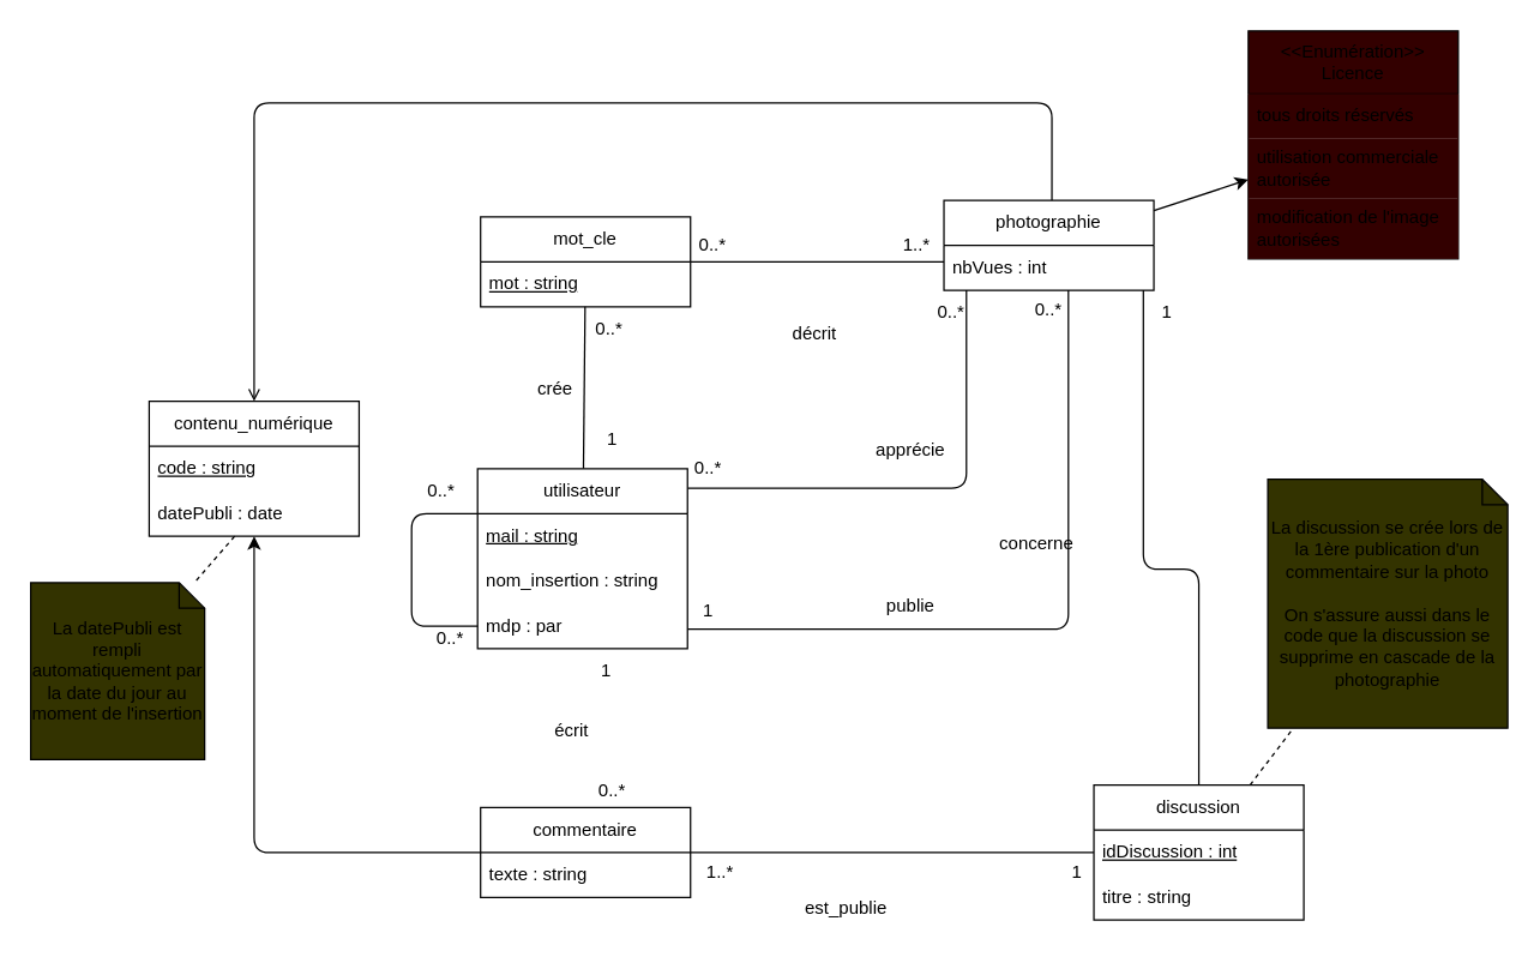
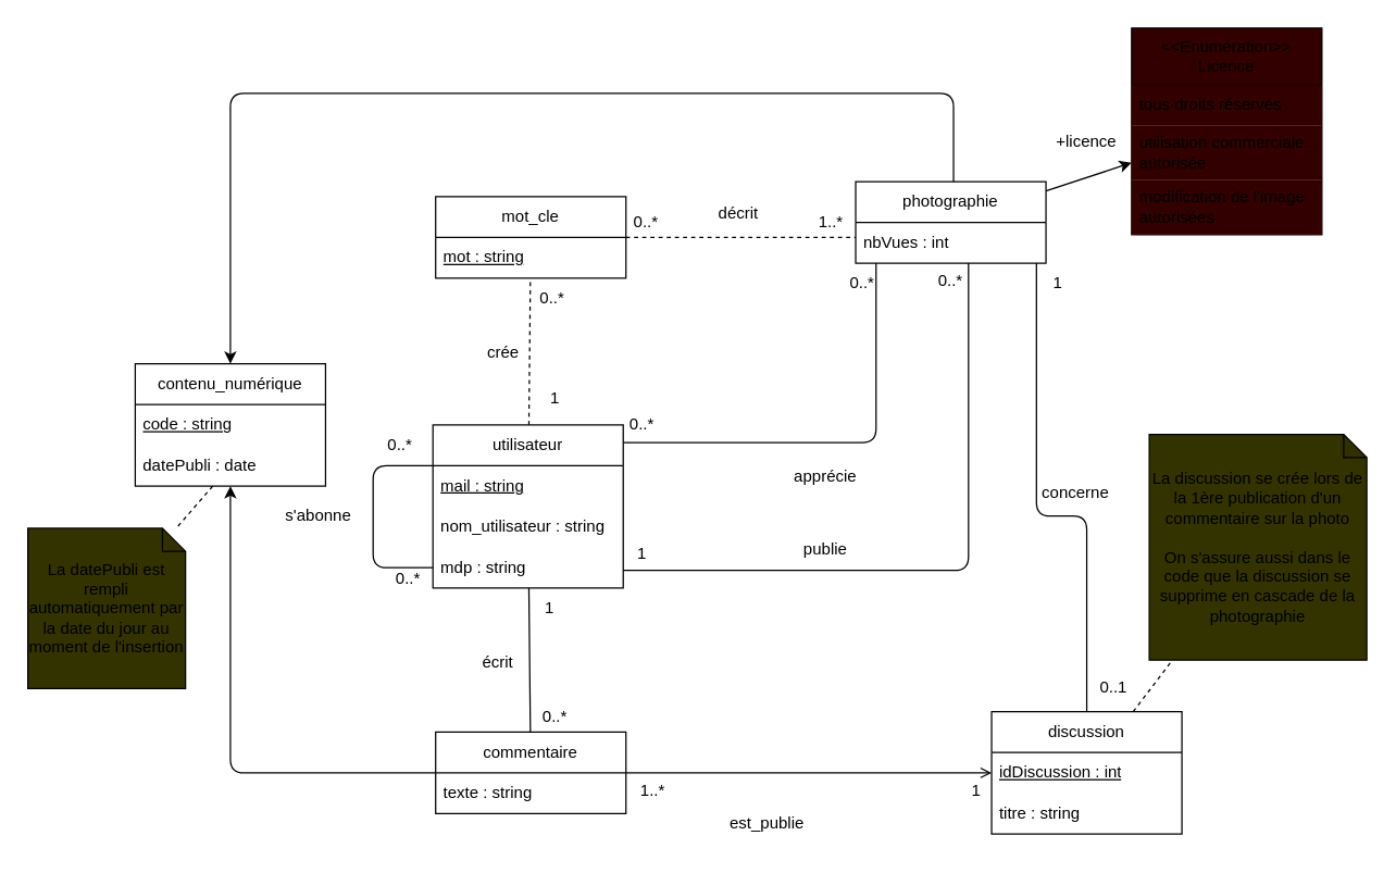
+ <mxCell id="59" value="+licence" style="text;html=1;strokeColor=none;fillColor=none;align=center;verticalAlign=middle;whiteSpace=wrap;rounded=0;shadow=0;glass=0;sketch=0;" parent="1" vertex="1"><mxGeometry x="769" y="89" width="60" height="30" as="geometry" /></mxCell>
- <mxCell id="35" style="edgeStyle=orthogonalEdgeStyle;html=1;endArrow=none;endFill=0;" parent="1" source="13" target="29" edge="1"><mxGeometry relative="1" as="geometry"><Array as="points"><mxPoint x="501" y="174" /><mxPoint x="501" y="174" /></Array></mxGeometry></mxCell>
+ <mxCell id="35" style="edgeStyle=orthogonalEdgeStyle;html=1;endArrow=none;endFill=0;dashed=1;" parent="1" source="13" target="29" edge="1"><mxGeometry relative="1" as="geometry"><Array as="points"><mxPoint x="501" y="174" /><mxPoint x="501" y="174" /></Array></mxGeometry></mxCell>
- <mxCell id="38" value="décrit" style="text;html=1;strokeColor=none;fillColor=none;align=center;verticalAlign=middle;whiteSpace=wrap;rounded=0;" parent="1" vertex="1"><mxGeometry x="513" y="207" width="60" height="30" as="geometry" /></mxCell>
+ <mxCell id="38" value="décrit" style="text;html=1;strokeColor=none;fillColor=none;align=center;verticalAlign=middle;whiteSpace=wrap;rounded=0;" parent="1" vertex="1"><mxGeometry x="513" y="142" width="60" height="30" as="geometry" /></mxCell>
- <mxCell id="2" style="edgeStyle=none;html=1;endArrow=none;endFill=0;" parent="1" source="4" target="12" edge="1"><mxGeometry relative="1" as="geometry" /></mxCell>
+ <mxCell id="2" style="edgeStyle=none;html=1;endArrow=none;endFill=0;dashed=1;" parent="1" source="4" target="12" edge="1"><mxGeometry relative="1" as="geometry" /></mxCell>
- <mxCell id="27" style="edgeStyle=orthogonalEdgeStyle;html=1;endArrow=open;endFill=1;" parent="1" source="29" target="23" edge="1"><mxGeometry relative="1" as="geometry"><Array as="points"><mxPoint x="701" y="68" /><mxPoint x="169" y="68" /></Array></mxGeometry></mxCell>
+ <mxCell id="27" style="edgeStyle=orthogonalEdgeStyle;html=1;endArrow=classic;endFill=1;" parent="1" source="29" target="23" edge="1"><mxGeometry relative="1" as="geometry"><Array as="points"><mxPoint x="701" y="68" /><mxPoint x="169" y="68" /></Array></mxGeometry></mxCell>
- <mxCell id="41" value="apprécie" style="text;html=1;strokeColor=none;fillColor=none;align=center;verticalAlign=middle;whiteSpace=wrap;rounded=0;" parent="1" vertex="1"><mxGeometry x="577" y="285" width="60" height="30" as="geometry" /></mxCell>
+ <mxCell id="41" value="apprécie" style="text;html=1;strokeColor=none;fillColor=none;align=center;verticalAlign=middle;whiteSpace=wrap;rounded=0;" parent="1" vertex="1"><mxGeometry x="577" y="335" width="60" height="30" as="geometry" /></mxCell>
- <mxCell id="50" value="concerne" style="text;html=1;strokeColor=none;fillColor=none;align=center;verticalAlign=middle;whiteSpace=wrap;rounded=0;" parent="1" vertex="1"><mxGeometry x="661" y="347" width="60" height="30" as="geometry" /></mxCell>
+ <mxCell id="50" value="concerne" style="text;html=1;strokeColor=none;fillColor=none;align=center;verticalAlign=middle;whiteSpace=wrap;rounded=0;" parent="1" vertex="1"><mxGeometry x="761" y="347" width="60" height="30" as="geometry" /></mxCell>
+ <mxCell id="9" value="s'abonne" style="text;html=1;strokeColor=none;fillColor=none;align=center;verticalAlign=middle;whiteSpace=wrap;rounded=0;" parent="1" vertex="1"><mxGeometry x="204" y="364" width="60" height="30" as="geometry" /></mxCell>
- <mxCell id="6" value="nom_insertion&amp;nbsp;: string" style="text;strokeColor=none;fillColor=none;align=left;verticalAlign=middle;spacingLeft=4;spacingRight=4;overflow=hidden;points=[[0,0.5],[1,0.5]];portConstraint=eastwest;rotatable=0;whiteSpace=wrap;html=1;" parent="4" vertex="1"><mxGeometry y="60" width="140" height="30" as="geometry" /></mxCell>
+ <mxCell id="6" value="nom_utilisateur&amp;nbsp;: string" style="text;strokeColor=none;fillColor=none;align=left;verticalAlign=middle;spacingLeft=4;spacingRight=4;overflow=hidden;points=[[0,0.5],[1,0.5]];portConstraint=eastwest;rotatable=0;whiteSpace=wrap;html=1;" parent="4" vertex="1"><mxGeometry y="60" width="140" height="30" as="geometry" /></mxCell>
- <mxCell id="7" value="mdp : par" style="text;strokeColor=none;fillColor=none;align=left;verticalAlign=middle;spacingLeft=4;spacingRight=4;overflow=hidden;points=[[0,0.5],[1,0.5]];portConstraint=eastwest;rotatable=0;whiteSpace=wrap;html=1;" parent="4" vertex="1"><mxGeometry y="90" width="140" height="30" as="geometry" /></mxCell>
+ <mxCell id="7" value="mdp : string" style="text;strokeColor=none;fillColor=none;align=left;verticalAlign=middle;spacingLeft=4;spacingRight=4;overflow=hidden;points=[[0,0.5],[1,0.5]];portConstraint=eastwest;rotatable=0;whiteSpace=wrap;html=1;" parent="4" vertex="1"><mxGeometry y="90" width="140" height="30" as="geometry" /></mxCell>
+ <mxCell id="17" style="edgeStyle=none;html=1;endArrow=none;endFill=0;" parent="1" source="18" target="4" edge="1"><mxGeometry relative="1" as="geometry" /></mxCell>
- <mxCell id="22" value="écrit" style="text;html=1;strokeColor=none;fillColor=none;align=center;verticalAlign=middle;whiteSpace=wrap;rounded=0;" parent="1" vertex="1"><mxGeometry x="351" y="472" width="60" height="30" as="geometry" /></mxCell>
+ <mxCell id="22" value="écrit" style="text;html=1;strokeColor=none;fillColor=none;align=center;verticalAlign=middle;whiteSpace=wrap;rounded=0;" parent="1" vertex="1"><mxGeometry x="336" y="472" width="60" height="30" as="geometry" /></mxCell>
+ <mxCell id="52" value="0..1" style="text;html=1;strokeColor=none;fillColor=none;align=center;verticalAlign=middle;whiteSpace=wrap;rounded=0;" parent="1" vertex="1"><mxGeometry x="789" y="490" width="60" height="30" as="geometry" /></mxCell>
- <mxCell id="46" style="edgeStyle=orthogonalEdgeStyle;html=1;endArrow=none;endFill=0;" parent="1" source="19" target="43" edge="1"><mxGeometry relative="1" as="geometry"><Array as="points"><mxPoint x="531" y="568" /><mxPoint x="531" y="568" /></Array></mxGeometry></mxCell>
+ <mxCell id="46" style="edgeStyle=orthogonalEdgeStyle;html=1;endArrow=open;endFill=0;" parent="1" source="19" target="43" edge="1"><mxGeometry relative="1" as="geometry"><Array as="points"><mxPoint x="531" y="568" /><mxPoint x="531" y="568" /></Array></mxGeometry></mxCell>
